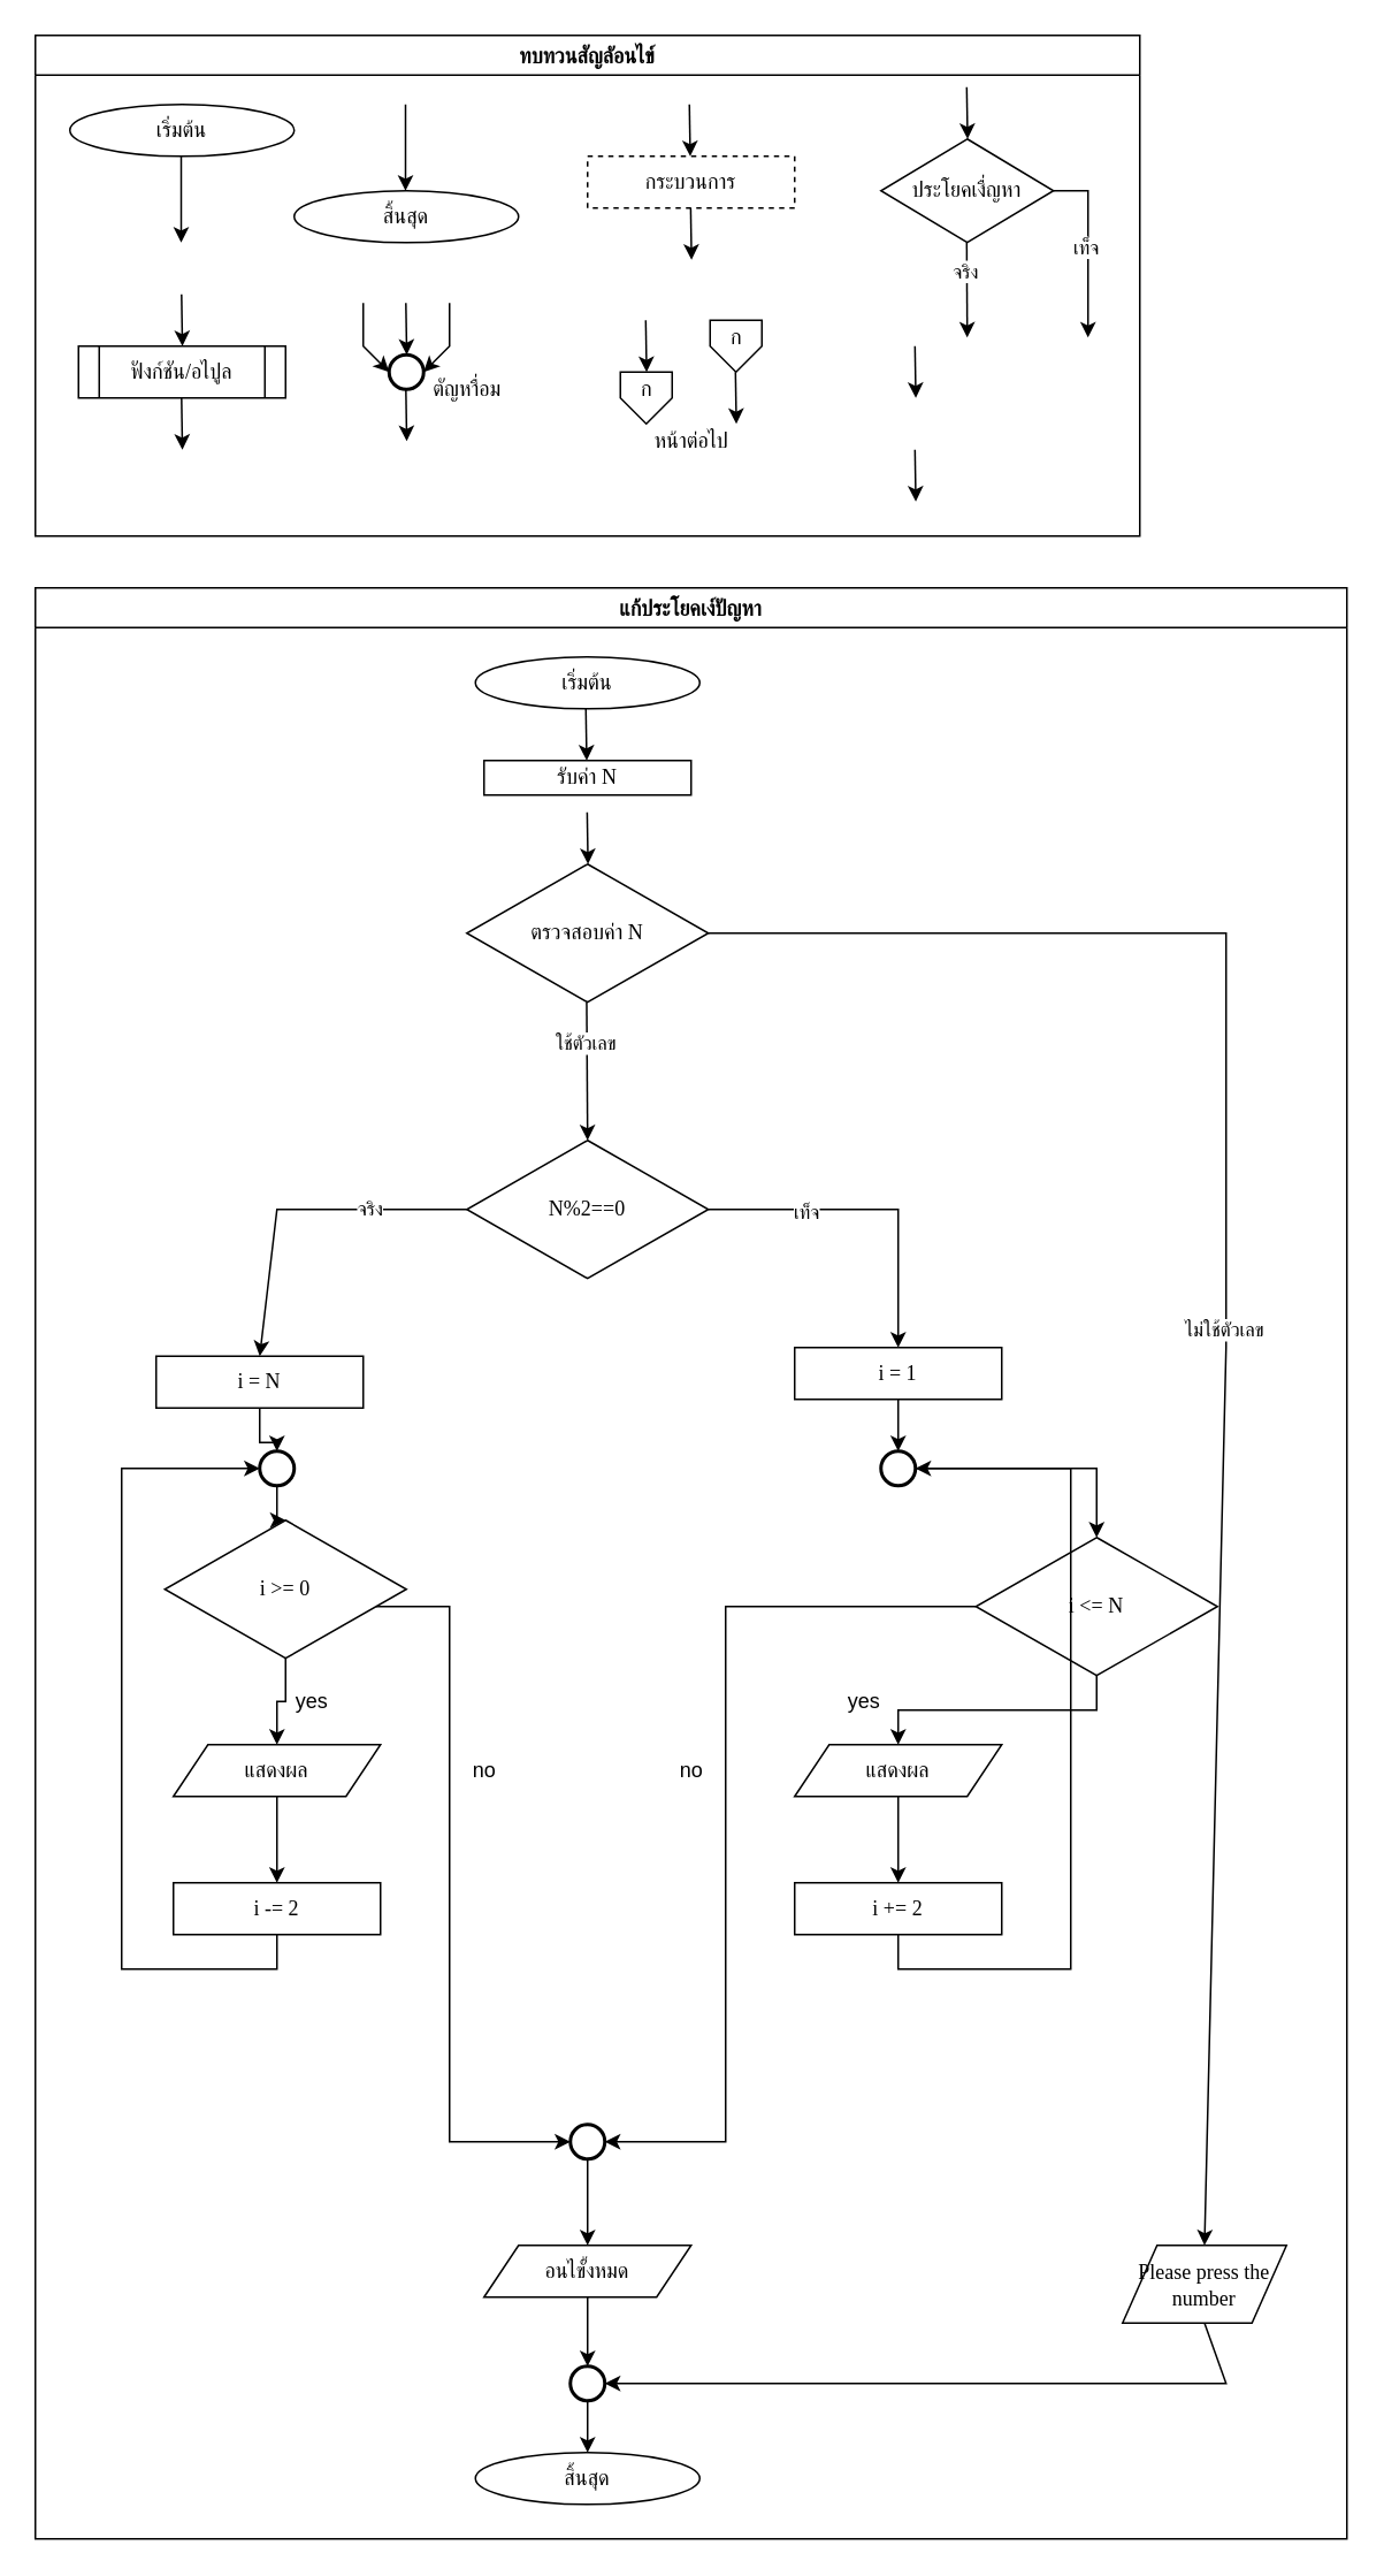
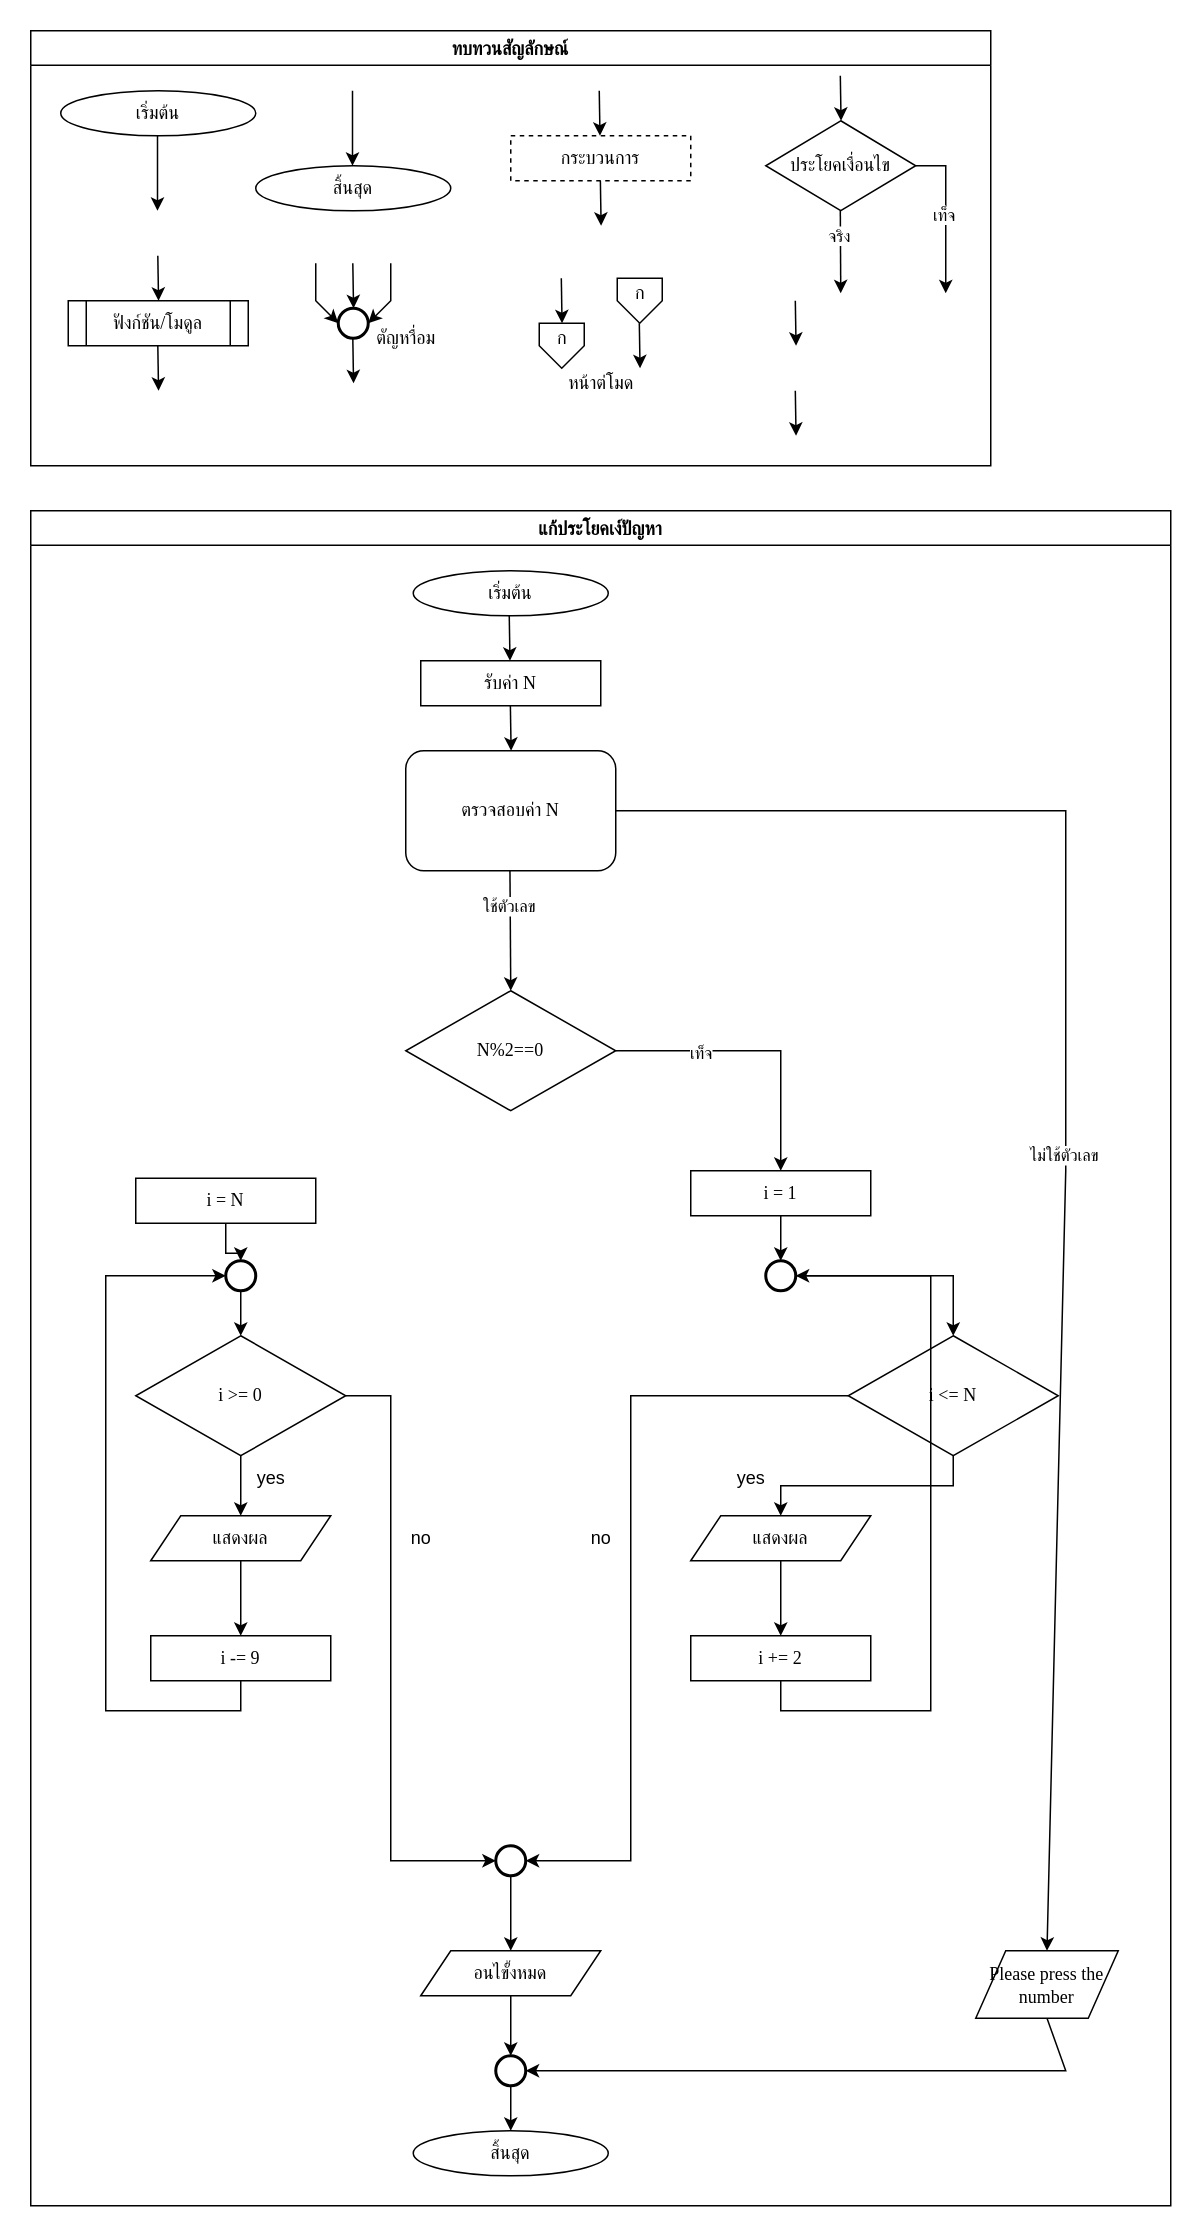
- <mxCell id="2" value="ทบทวนสัญลัอนไข์" style="swimlane;fontFamily=Sarabun;fontSource=https://fonts.googleapis.com/css?family=Sarabun;" vertex="1" parent="1"><mxGeometry width="640" height="290" as="geometry" x="20" y="20" /></mxCell>
+ <mxCell id="2" value="ทบทวนสัญลักษณ์" style="swimlane;fontFamily=Sarabun;fontSource=https://fonts.googleapis.com/css?family=Sarabun;" vertex="1" parent="1"><mxGeometry width="640" height="290" as="geometry" x="20" y="20" /></mxCell>
- <mxCell id="10" value="ประโยคเงื่ญหา" style="rhombus;whiteSpace=wrap;html=1;fontFamily=Sarabun;fontSource=https://fonts.googleapis.com/css?family=Sarabun;" vertex="1" parent="2"><mxGeometry x="490" y="60" width="100" height="60" as="geometry" /></mxCell>
+ <mxCell id="10" value="ประโยคเงื่อนไข" style="rhombus;whiteSpace=wrap;html=1;fontFamily=Sarabun;fontSource=https://fonts.googleapis.com/css?family=Sarabun;" vertex="1" parent="2"><mxGeometry x="490" y="60" width="100" height="60" as="geometry" /></mxCell>
- <mxCell id="16" value="&lt;font data-font-src=&quot;https://fonts.googleapis.com/css?family=Sarabun&quot; face=&quot;Sarabun&quot;&gt;ฟังก์ชัน/อไปูล&lt;/font&gt;" style="shape=process;whiteSpace=wrap;html=1;backgroundOutline=1;" vertex="1" parent="2"><mxGeometry x="25" y="180" width="120" height="30" as="geometry" /></mxCell>
+ <mxCell id="16" value="&lt;font data-font-src=&quot;https://fonts.googleapis.com/css?family=Sarabun&quot; face=&quot;Sarabun&quot;&gt;ฟังก์ชัน/โมดูล&lt;/font&gt;" style="shape=process;whiteSpace=wrap;html=1;backgroundOutline=1;" vertex="1" parent="2"><mxGeometry x="25" y="180" width="120" height="30" as="geometry" /></mxCell>
- <mxCell id="29" value="หน้าต่อไป" style="text;html=1;align=center;verticalAlign=middle;resizable=0;points=[];autosize=1;strokeColor=none;fillColor=none;fontFamily=Sarabun;fontSource=https://fonts.googleapis.com/css?family=Sarabun;" vertex="1" parent="2"><mxGeometry x="345" y="220" width="70" height="30" as="geometry" /></mxCell>
+ <mxCell id="29" value="หน้าต่โมด" style="text;html=1;align=center;verticalAlign=middle;resizable=0;points=[];autosize=1;strokeColor=none;fillColor=none;fontFamily=Sarabun;fontSource=https://fonts.googleapis.com/css?family=Sarabun;" vertex="1" parent="2"><mxGeometry x="345" y="220" width="70" height="30" as="geometry" /></mxCell>
- <mxCell id="36" value="รับค่า N" style="rounded=0;whiteSpace=wrap;html=1;fontFamily=Sarabun;fontSource=https://fonts.googleapis.com/css?family=Sarabun;" vertex="1" parent="34"><mxGeometry x="260" y="100" width="120" height="20" as="geometry" /></mxCell>
+ <mxCell id="36" value="รับค่า N" style="rounded=0;whiteSpace=wrap;html=1;fontFamily=Sarabun;fontSource=https://fonts.googleapis.com/css?family=Sarabun;" vertex="1" parent="34"><mxGeometry x="260" y="100" width="120" height="30" as="geometry" /></mxCell>
- <mxCell id="39" value="ตรวจสอบค่า N" style="rhombus;whiteSpace=wrap;html=1;fontFamily=Sarabun;fontSource=https://fonts.googleapis.com/css?family=Sarabun;" vertex="1" parent="34"><mxGeometry x="250" y="160" width="140" height="80" as="geometry" /></mxCell>
+ <mxCell id="39" value="ตรวจสอบค่า N" style="whiteSpace=wrap;html=1;fontFamily=Sarabun;fontSource=https://fonts.googleapis.com/css?family=Sarabun;rounded=1;" vertex="1" parent="34"><mxGeometry x="250" y="160" width="140" height="80" as="geometry" /></mxCell>
- <mxCell id="55" value="" style="endArrow=classic;html=1;rounded=0;exitX=0;exitY=0.5;exitDx=0;exitDy=0;entryX=0.5;entryY=0;entryDx=0;entryDy=0;" edge="1" parent="34" source="46" target="54"><mxGeometry width="50" height="50" relative="1" as="geometry"><mxPoint x="160" y="340" as="sourcePoint" /><mxPoint x="160.29" y="395" as="targetPoint" /><Array as="points"><mxPoint x="140" y="360" /></Array></mxGeometry></mxCell>
- <mxCell id="56" value="จริง" style="edgeLabel;html=1;align=center;verticalAlign=middle;resizable=0;points=[];fontFamily=Sarabun;fontSource=https://fonts.googleapis.com/css?family=Sarabun;" vertex="1" connectable="0" parent="55"><mxGeometry x="-0.414" y="-1" relative="1" as="geometry"><mxPoint as="offset" /></mxGeometry></mxCell>
- <mxCell id="61" value="i &amp;gt;= 0" style="rhombus;whiteSpace=wrap;html=1;fontFamily=Sarabun;fontSource=https://fonts.googleapis.com/css?family=Sarabun;" vertex="1" parent="34"><mxGeometry x="75" y="540" width="140" height="80" as="geometry" /></mxCell>
+ <mxCell id="61" value="i &amp;gt;= 0" style="rhombus;whiteSpace=wrap;html=1;fontFamily=Sarabun;fontSource=https://fonts.googleapis.com/css?family=Sarabun;" vertex="1" parent="34"><mxGeometry x="70" y="550" width="140" height="80" as="geometry" /></mxCell>
- <mxCell id="65" value="i -= 2" style="rounded=0;whiteSpace=wrap;html=1;fontFamily=Sarabun;fontSource=https://fonts.googleapis.com/css?family=Sarabun;" vertex="1" parent="34"><mxGeometry x="80" y="750" width="120" height="30" as="geometry" /></mxCell>
+ <mxCell id="65" value="i -= 9" style="rounded=0;whiteSpace=wrap;html=1;fontFamily=Sarabun;fontSource=https://fonts.googleapis.com/css?family=Sarabun;" vertex="1" parent="34"><mxGeometry x="80" y="750" width="120" height="30" as="geometry" /></mxCell>
